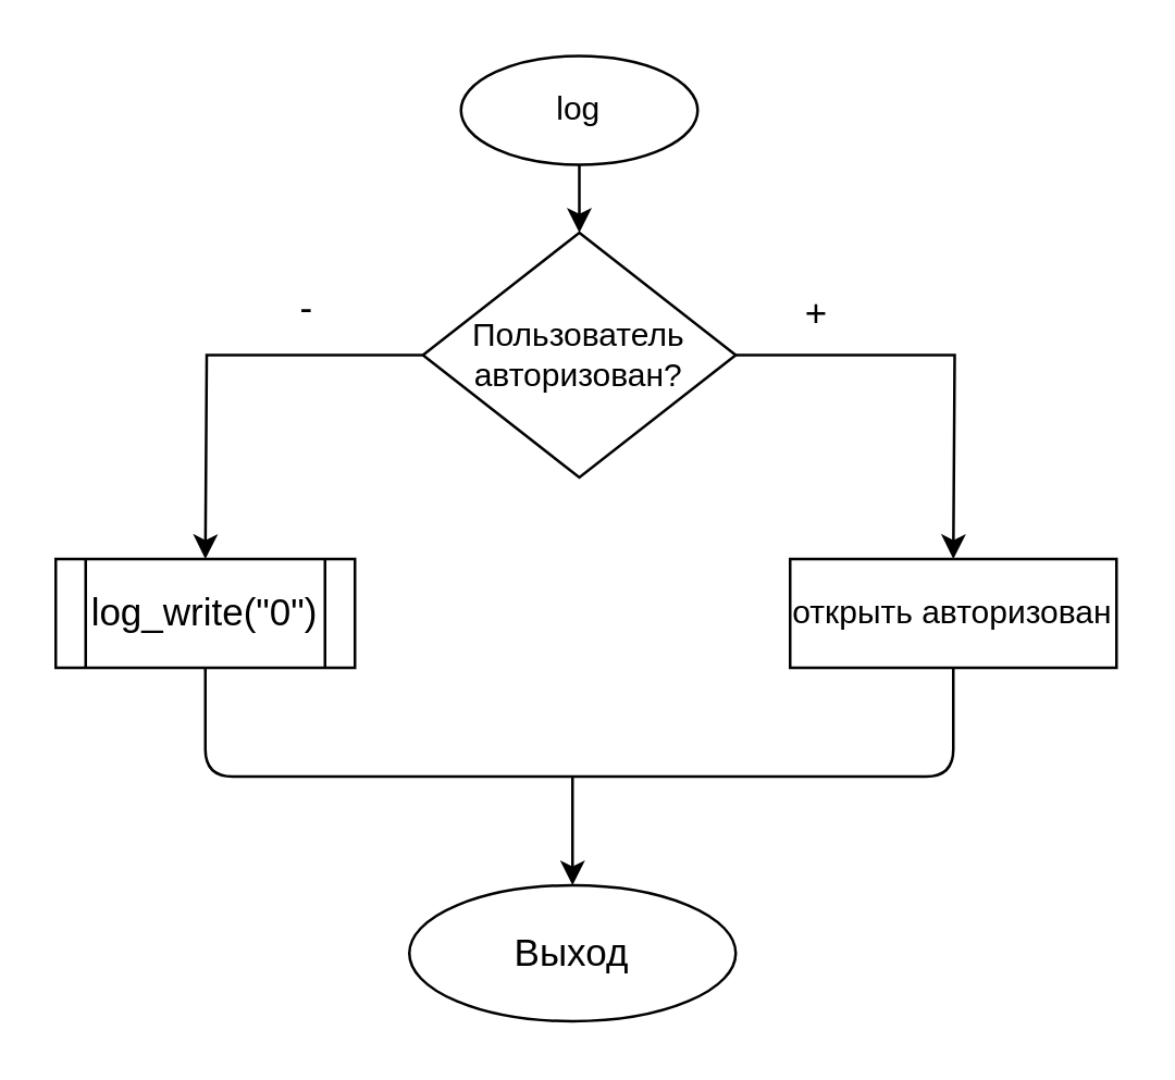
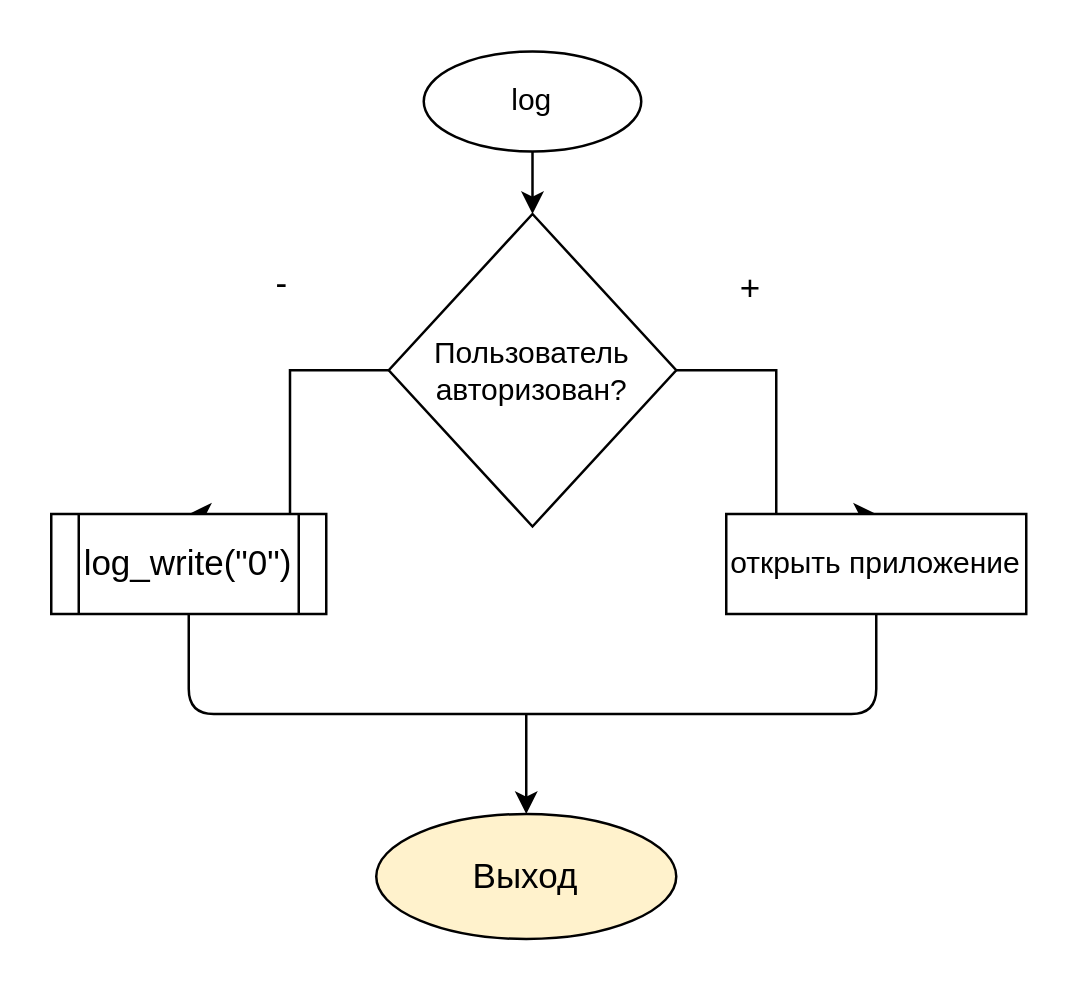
- <mxCell id="6" value="Пользователь авторизован?" style="rhombus;whiteSpace=wrap;html=1;" vertex="1" parent="1"><mxGeometry x="155" y="85" width="115" height="90" as="geometry" /></mxCell>
+ <mxCell id="6" value="Пользователь авторизован?" style="rhombus;whiteSpace=wrap;html=1;" vertex="1" parent="1"><mxGeometry x="155" y="85" width="115" height="125" as="geometry" /></mxCell>
- <mxCell id="8" value="открыть авторизован" style="rounded=0;whiteSpace=wrap;html=1;" vertex="1" parent="1"><mxGeometry x="290" y="205" width="120" height="40" as="geometry" /></mxCell>
+ <mxCell id="8" value="открыть приложение" style="rounded=0;whiteSpace=wrap;html=1;" vertex="1" parent="1"><mxGeometry x="290" y="205" width="120" height="40" as="geometry" /></mxCell>
- <mxCell id="12" value="Выход" style="ellipse;whiteSpace=wrap;html=1;fontSize=14;" vertex="1" parent="1"><mxGeometry x="150" y="325" width="120" height="50" as="geometry" /></mxCell>
+ <mxCell id="12" value="Выход" style="ellipse;whiteSpace=wrap;html=1;fontSize=14;fillColor=#fff2cc;" vertex="1" parent="1"><mxGeometry x="150" y="325" width="120" height="50" as="geometry" /></mxCell>
